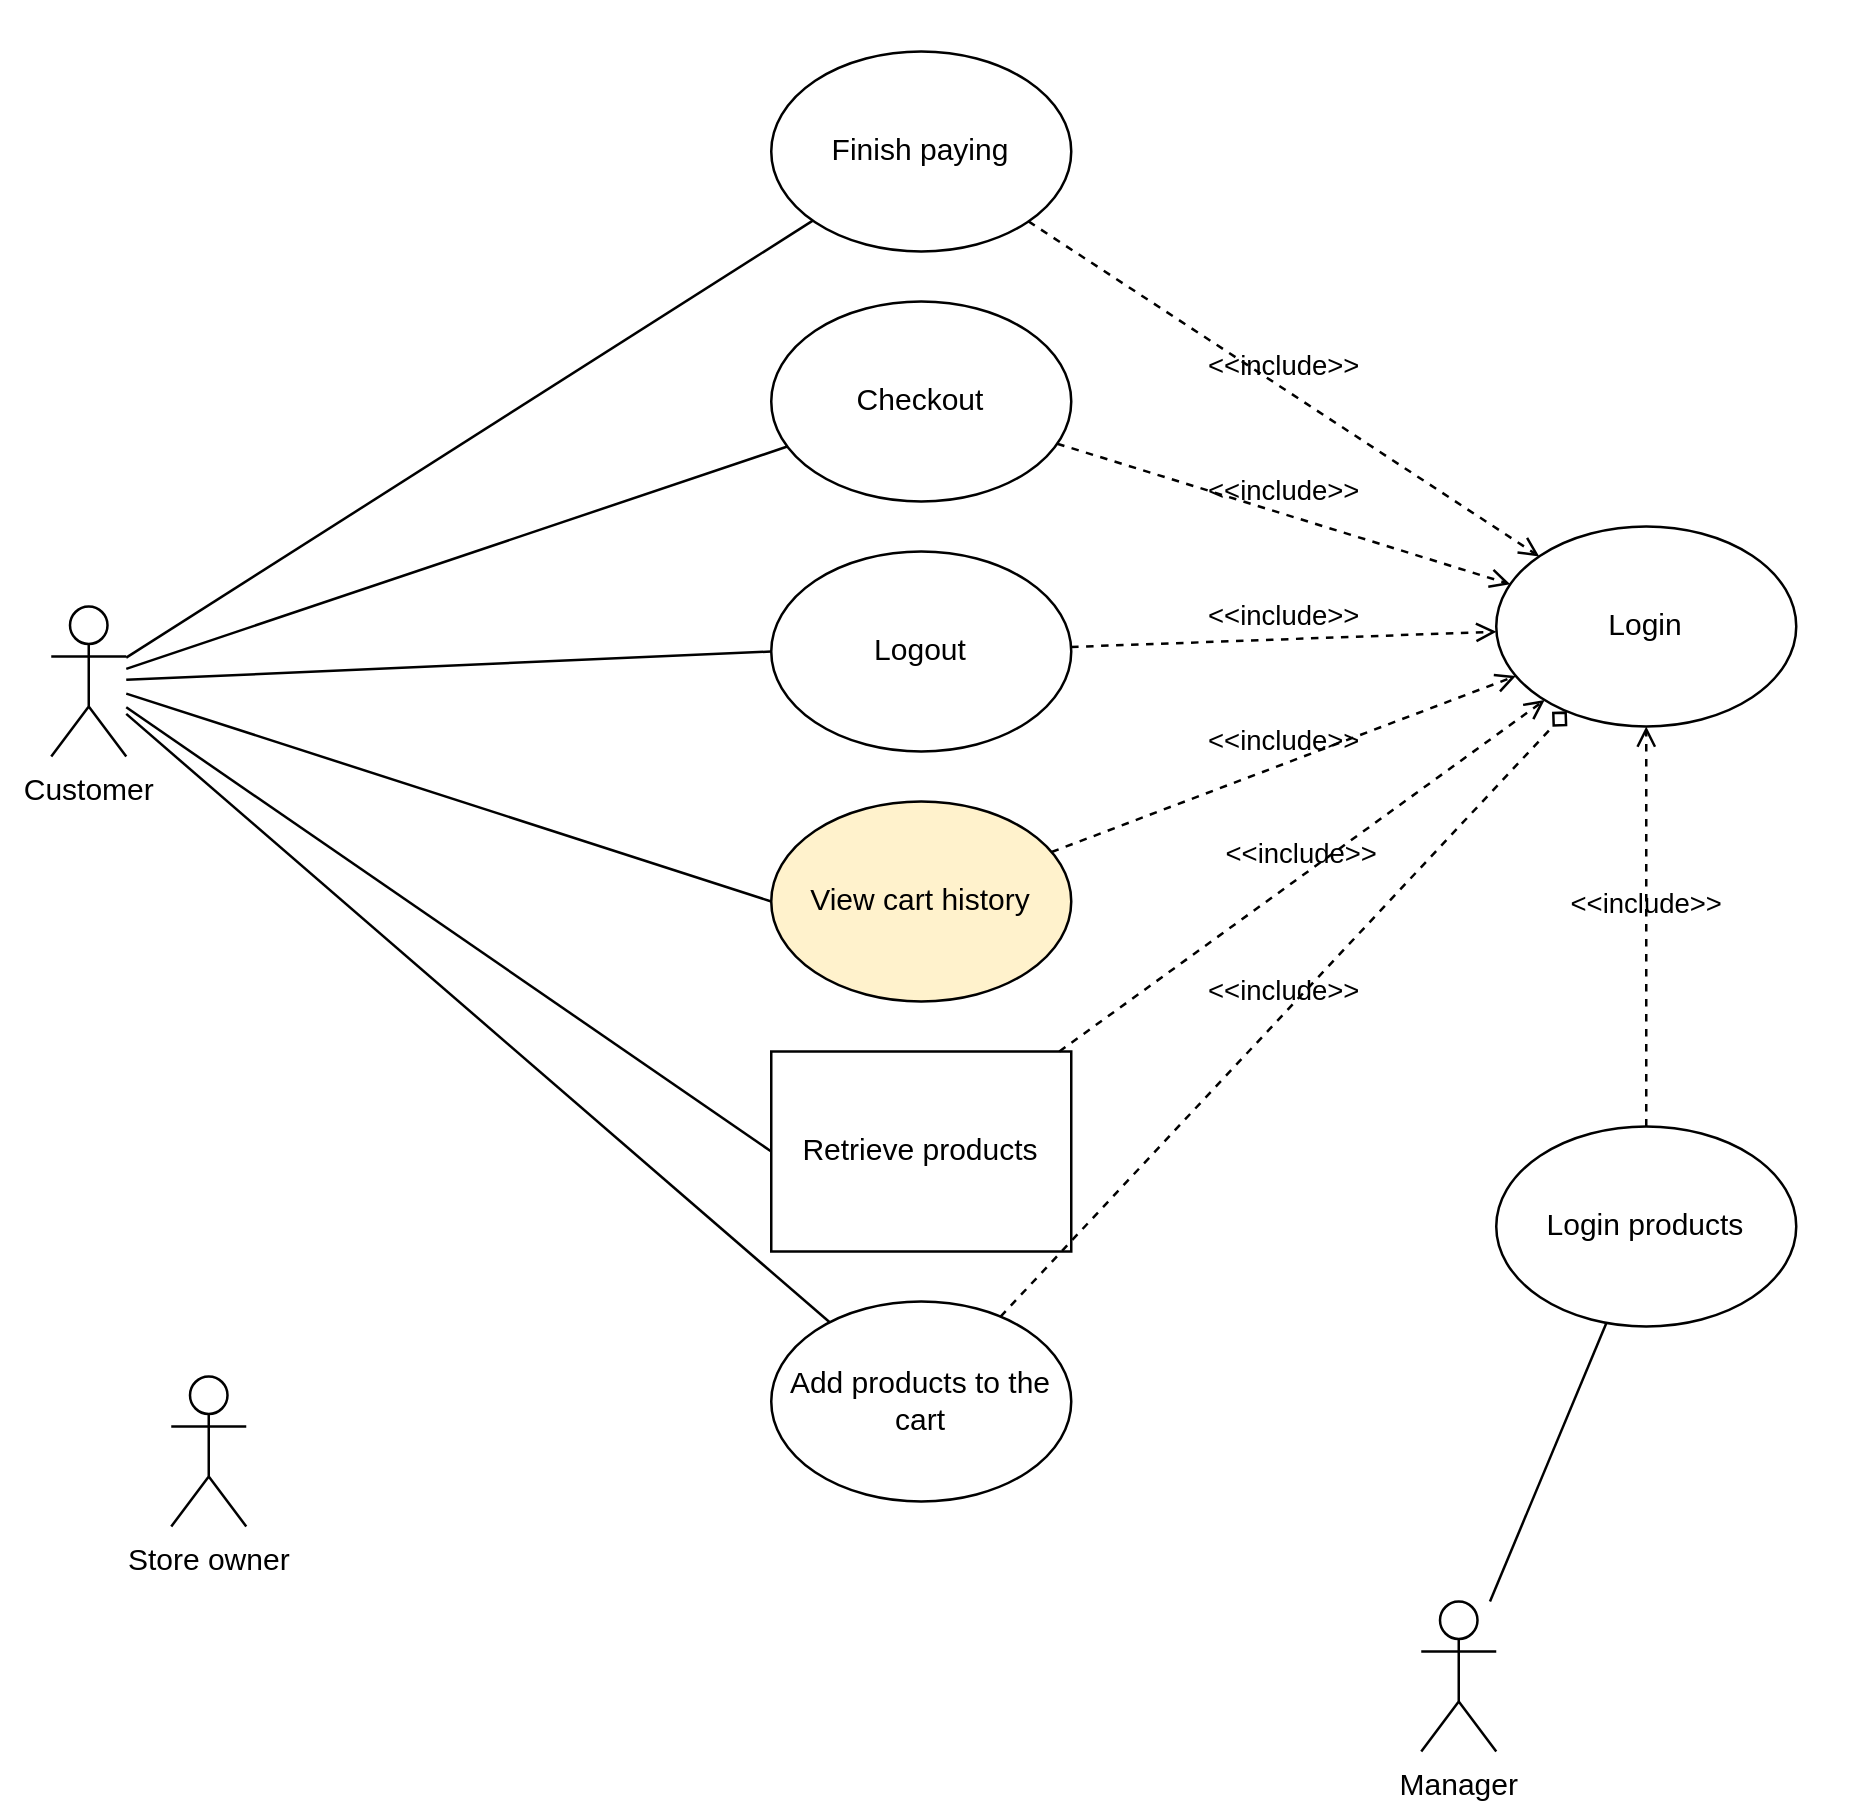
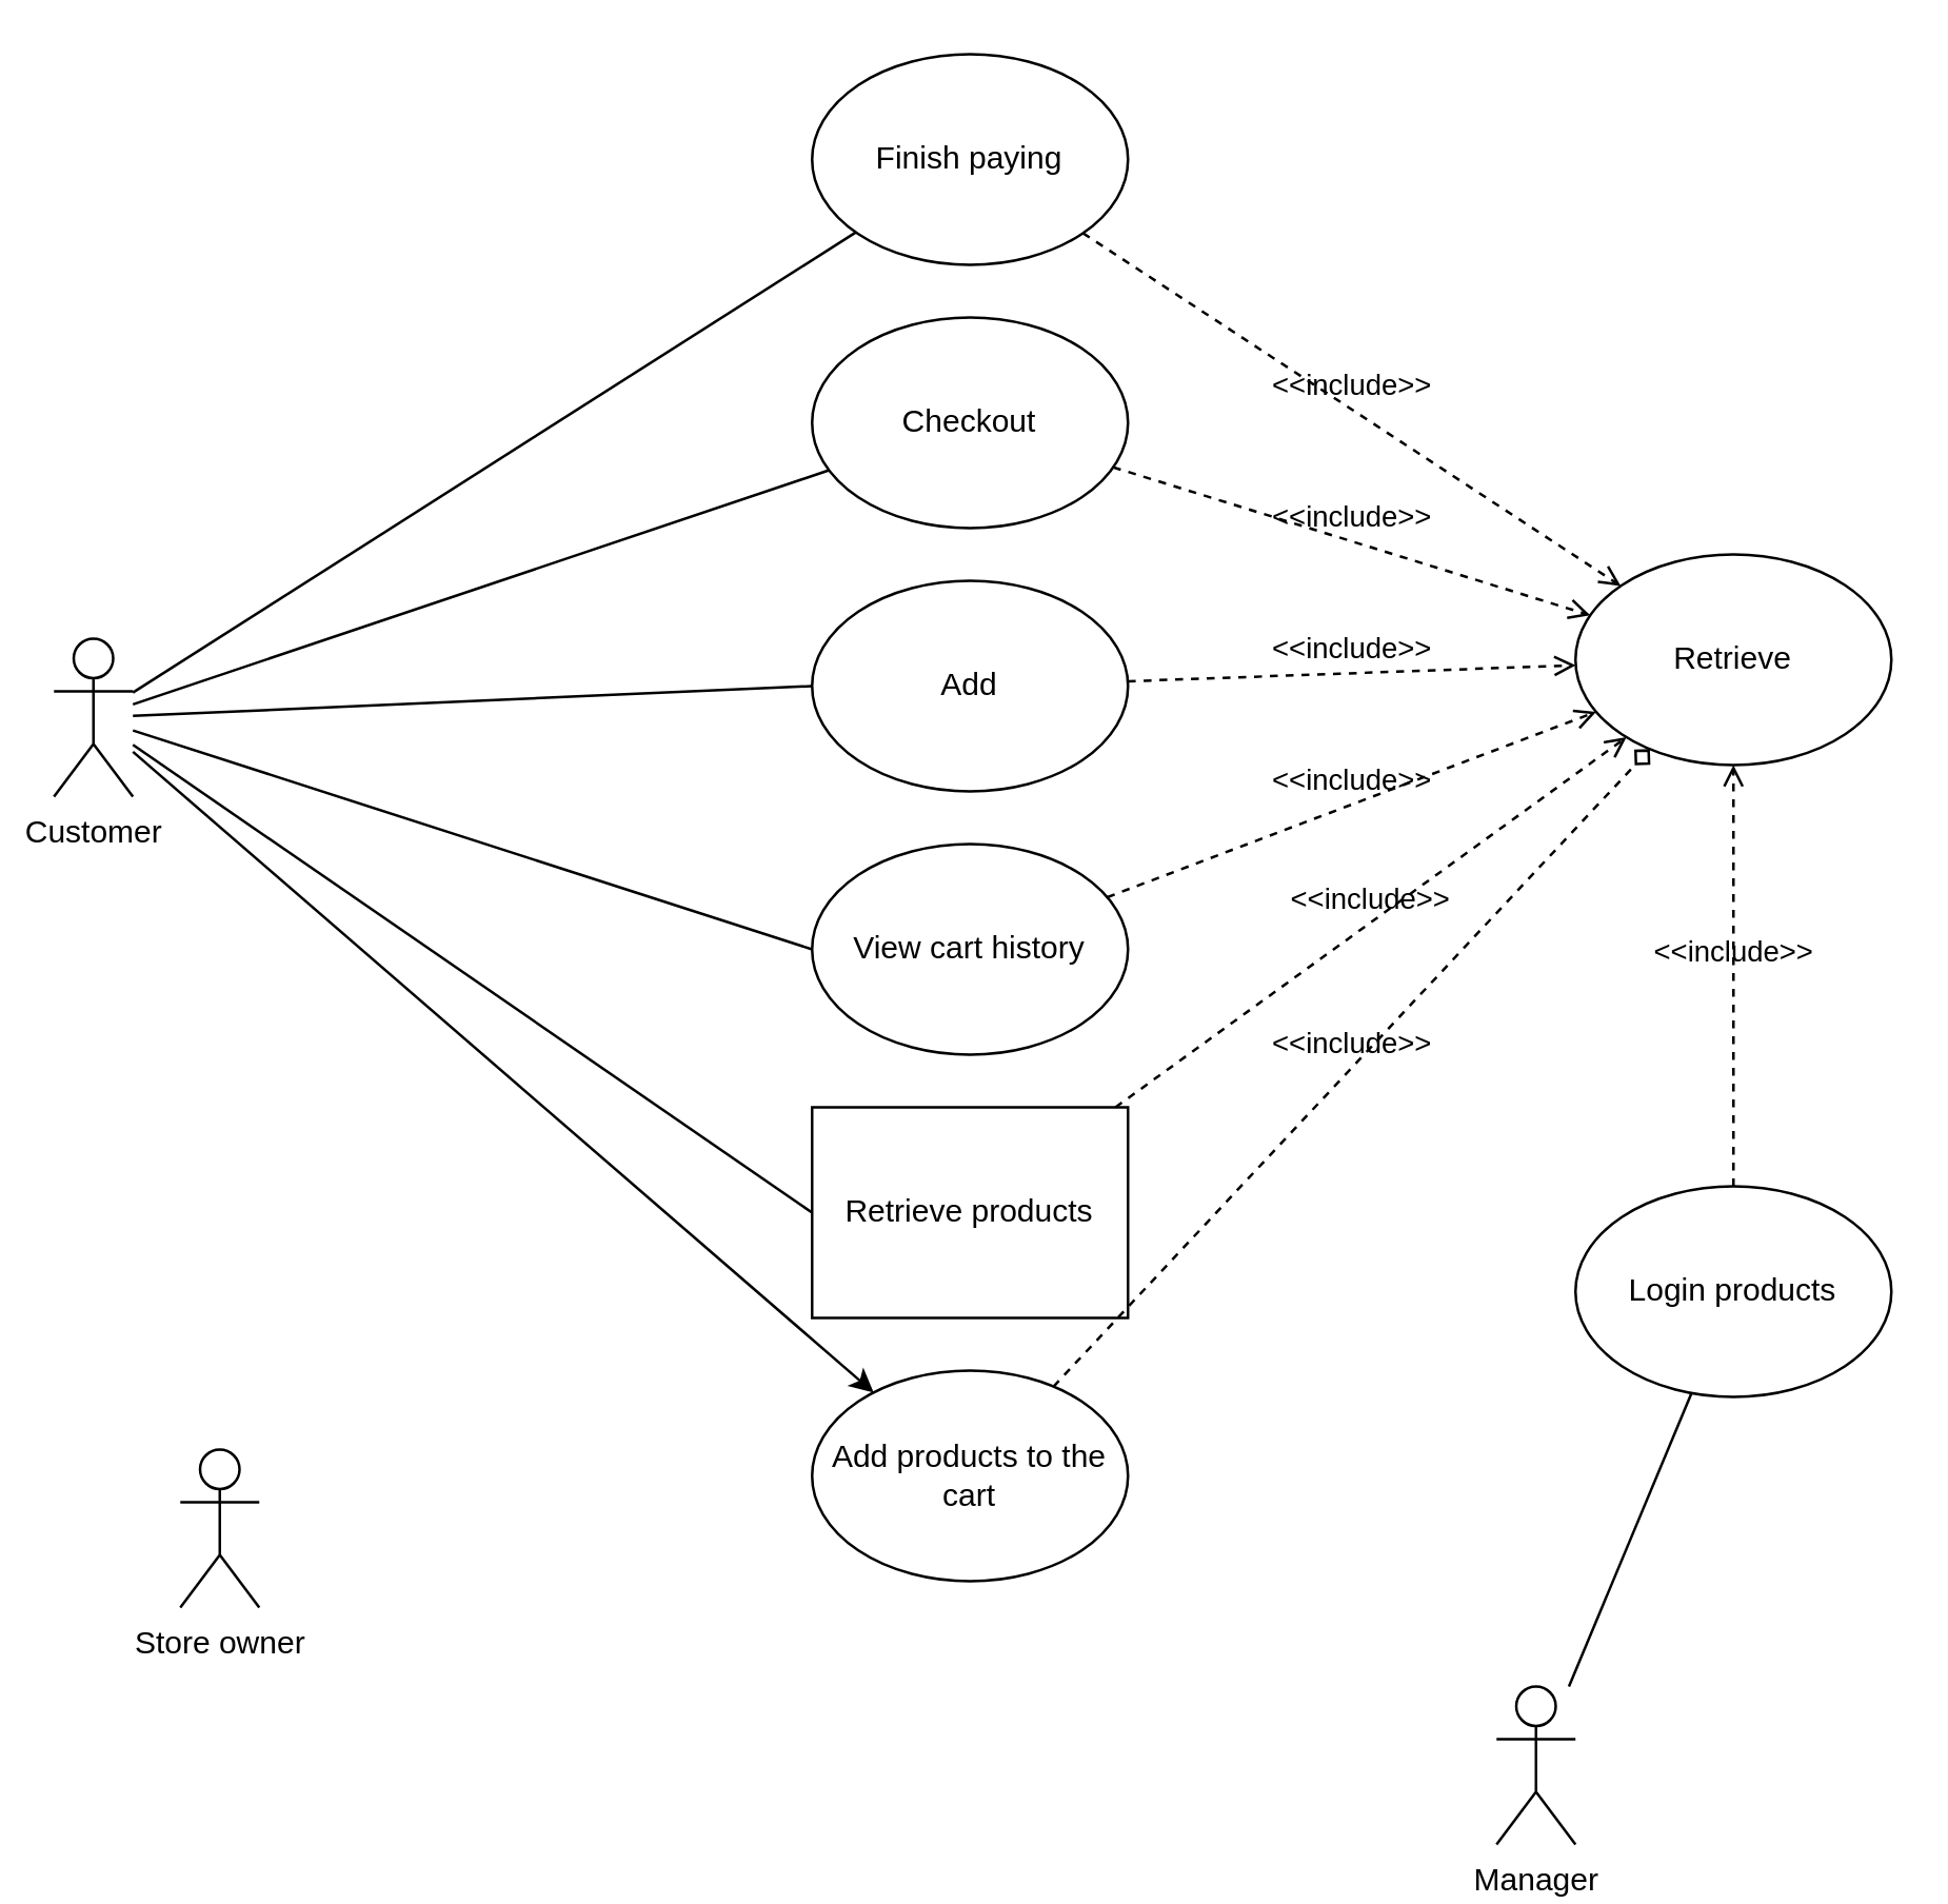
- <mxCell id="9" value="Login" style="ellipse;whiteSpace=wrap;html=1;" parent="1" vertex="1"><mxGeometry x="598" y="210" width="120" height="80" as="geometry" /></mxCell>
+ <mxCell id="9" value="Retrieve" style="ellipse;whiteSpace=wrap;html=1;" parent="1" vertex="1"><mxGeometry x="598" y="210" width="120" height="80" as="geometry" /></mxCell>
- <mxCell id="6" value="Logout" style="ellipse;whiteSpace=wrap;html=1;" parent="1" vertex="1"><mxGeometry x="308" y="220" width="120" height="80" as="geometry" /></mxCell>
+ <mxCell id="6" value="Add" style="ellipse;whiteSpace=wrap;html=1;" parent="1" vertex="1"><mxGeometry x="308" y="220" width="120" height="80" as="geometry" /></mxCell>
- <mxCell id="7" value="View cart&amp;nbsp;&lt;span style=&quot;background-color: initial;&quot;&gt;history&lt;/span&gt;" style="ellipse;whiteSpace=wrap;html=1;fillColor=#fff2cc;" parent="1" vertex="1"><mxGeometry x="308" y="320" width="120" height="80" as="geometry" /></mxCell>
+ <mxCell id="7" value="View cart&amp;nbsp;&lt;span style=&quot;background-color: initial;&quot;&gt;history&lt;/span&gt;" style="ellipse;whiteSpace=wrap;html=1;" parent="1" vertex="1"><mxGeometry x="308" y="320" width="120" height="80" as="geometry" /></mxCell>
- <mxCell id="23" value="" style="endArrow=none;html=1;rounded=0;" edge="1" parent="1" source="4" target="21"><mxGeometry width="50" height="50" relative="1" as="geometry"><mxPoint x="60" y="292" as="sourcePoint" /><mxPoint x="318" y="470" as="targetPoint" /></mxGeometry></mxCell>
+ <mxCell id="23" value="" style="endArrow=classic;html=1;rounded=0;" edge="1" parent="1" source="4" target="21"><mxGeometry width="50" height="50" relative="1" as="geometry"><mxPoint x="60" y="292" as="sourcePoint" /><mxPoint x="318" y="470" as="targetPoint" /></mxGeometry></mxCell>
